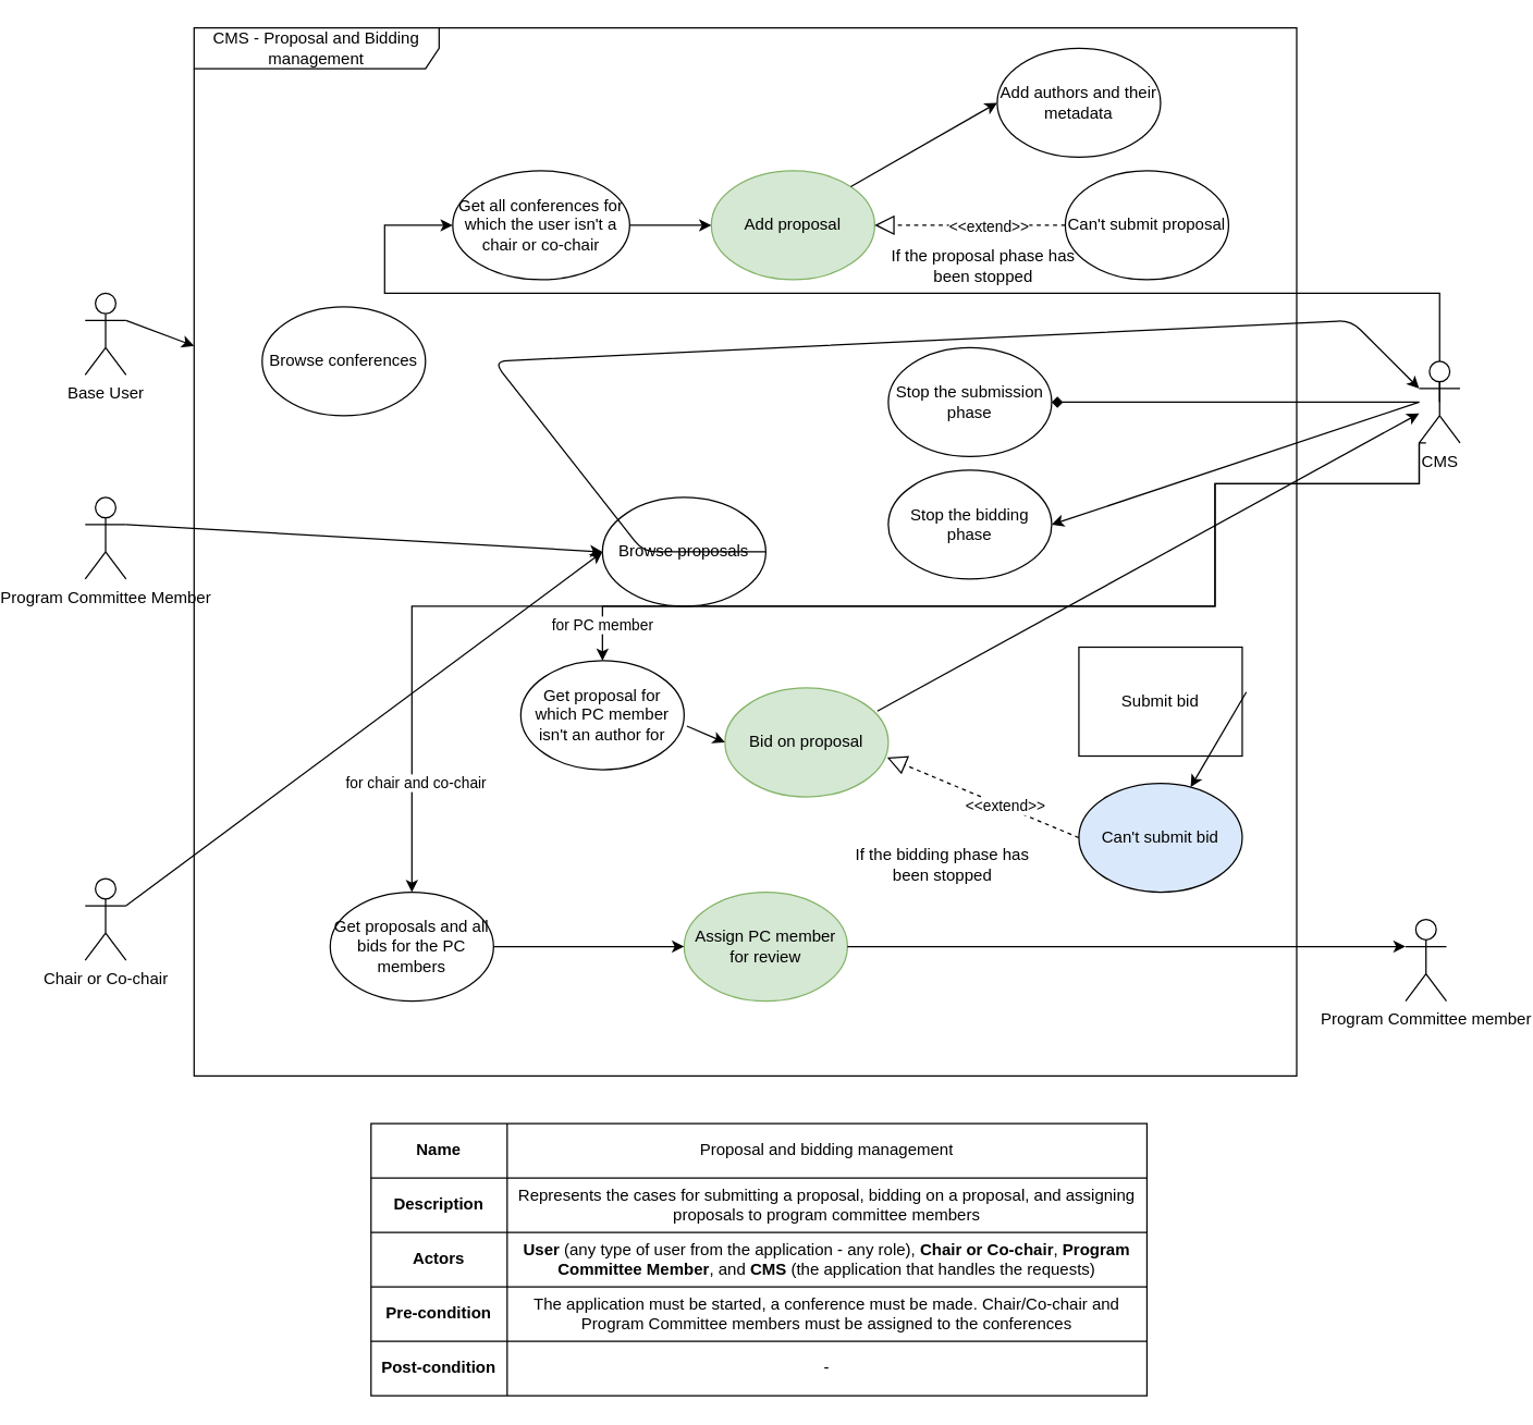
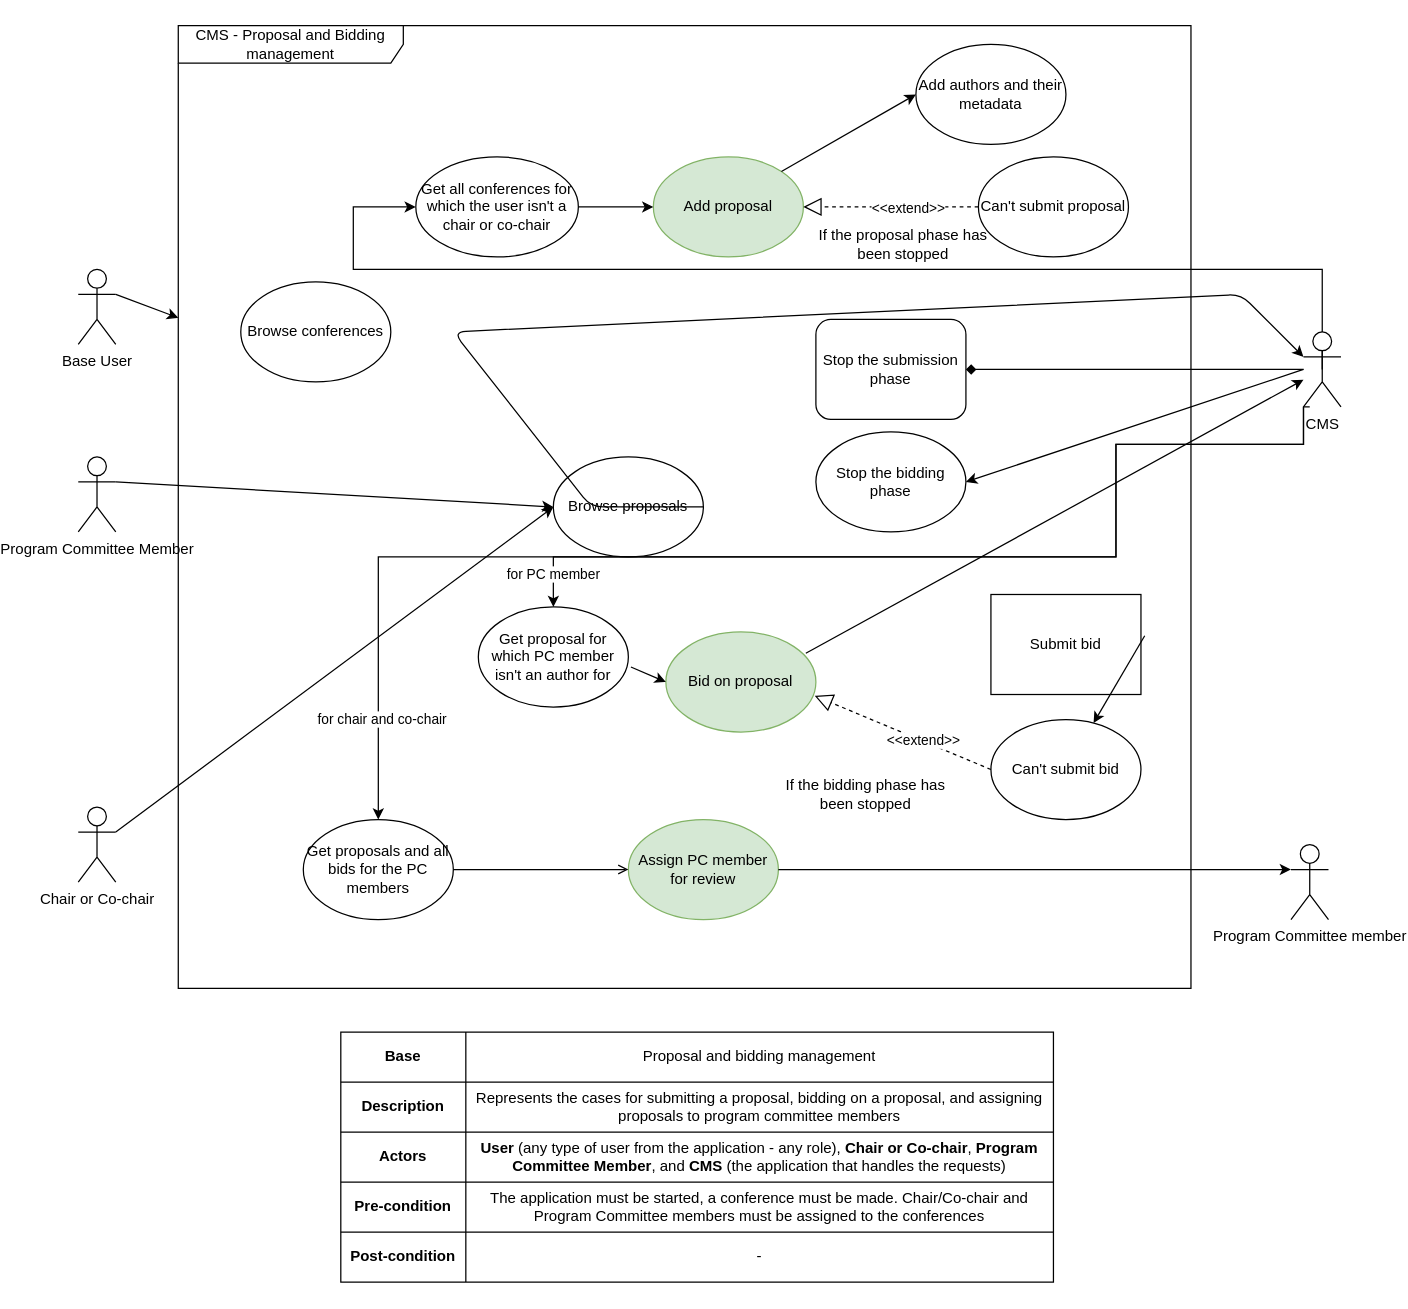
- <mxCell id="43" value="Stop the submission phase" style="ellipse;whiteSpace=wrap;html=1;" parent="1" vertex="1"><mxGeometry x="610" y="255" width="120" height="80" as="geometry" /></mxCell>
+ <mxCell id="43" value="Stop the submission phase" style="whiteSpace=wrap;html=1;rounded=1;" parent="1" vertex="1"><mxGeometry x="610" y="255" width="120" height="80" as="geometry" /></mxCell>
- <mxCell id="27" value="Can't submit bid" style="ellipse;whiteSpace=wrap;html=1;fillColor=#dae8fc;" parent="1" vertex="1"><mxGeometry x="750" y="575" width="120" height="80" as="geometry" /></mxCell>
+ <mxCell id="27" value="Can't submit bid" style="ellipse;whiteSpace=wrap;html=1;" parent="1" vertex="1"><mxGeometry x="750" y="575" width="120" height="80" as="geometry" /></mxCell>
- <mxCell id="40" value="" style="endArrow=classic;html=1;exitX=1;exitY=0.5;exitDx=0;exitDy=0;entryX=0;entryY=0.5;entryDx=0;entryDy=0;" parent="1" source="37" target="39" edge="1"><mxGeometry width="50" height="50" relative="1" as="geometry"><mxPoint x="340" y="695" as="sourcePoint" /><mxPoint x="390" y="645" as="targetPoint" /></mxGeometry></mxCell>
+ <mxCell id="40" value="" style="endArrow=open;html=1;exitX=1;exitY=0.5;exitDx=0;exitDy=0;entryX=0;entryY=0.5;entryDx=0;entryDy=0;" parent="1" source="37" target="39" edge="1"><mxGeometry width="50" height="50" relative="1" as="geometry"><mxPoint x="340" y="695" as="sourcePoint" /><mxPoint x="390" y="645" as="targetPoint" /></mxGeometry></mxCell>
- <mxCell id="48" value="&lt;b&gt;Name&lt;/b&gt;" style="shape=partialRectangle;html=1;whiteSpace=wrap;connectable=0;overflow=hidden;fillColor=none;top=0;left=0;bottom=0;right=0;" parent="47" vertex="1"><mxGeometry width="100" height="40" as="geometry" /></mxCell>
+ <mxCell id="48" value="&lt;b&gt;Base&lt;/b&gt;" style="shape=partialRectangle;html=1;whiteSpace=wrap;connectable=0;overflow=hidden;fillColor=none;top=0;left=0;bottom=0;right=0;" parent="47" vertex="1"><mxGeometry width="100" height="40" as="geometry" /></mxCell>
